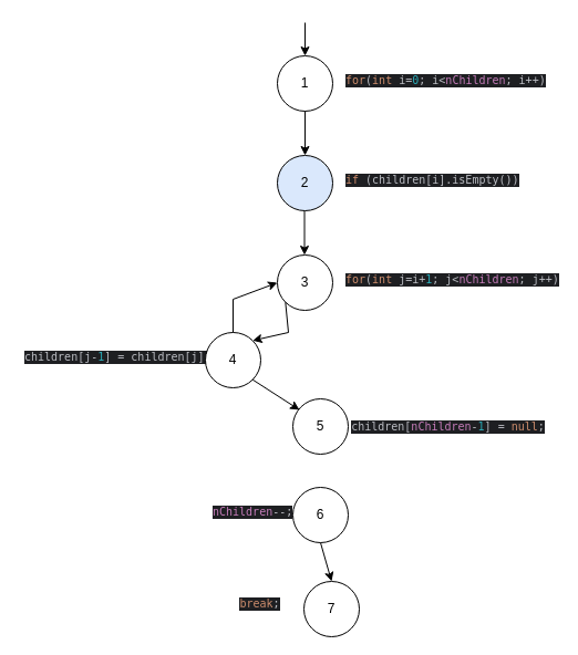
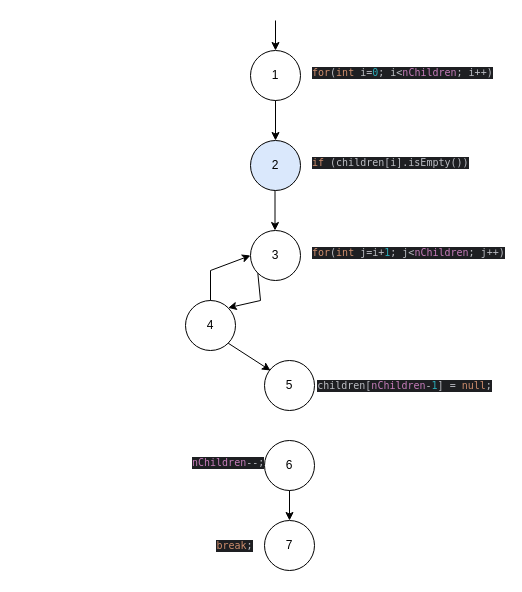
- <mxCell id="12" value="&lt;div style=&quot;background-color: rgb(30, 31, 34); color: rgb(188, 190, 196); font-size: 10px;&quot;&gt;&lt;pre style=&quot;font-family: &amp;quot;JetBrains Mono&amp;quot;, monospace;&quot;&gt;children[j-&lt;span style=&quot;color:#2aacb8;&quot;&gt;1&lt;/span&gt;] = children[j];&lt;/pre&gt;&lt;/div&gt;" style="text;whiteSpace=wrap;html=1;" vertex="1" parent="1"><mxGeometry x="20" y="300" width="165" height="50" as="geometry" /></mxCell>
- <mxCell id="22" value="7" style="ellipse;whiteSpace=wrap;html=1;aspect=fixed;direction=west;" vertex="1" parent="1"><mxGeometry x="274" y="525" width="50" height="50" as="geometry" /></mxCell>
+ <mxCell id="22" value="7" style="ellipse;whiteSpace=wrap;html=1;aspect=fixed;direction=west;" vertex="1" parent="1"><mxGeometry x="264" y="520" width="50" height="50" as="geometry" /></mxCell>
